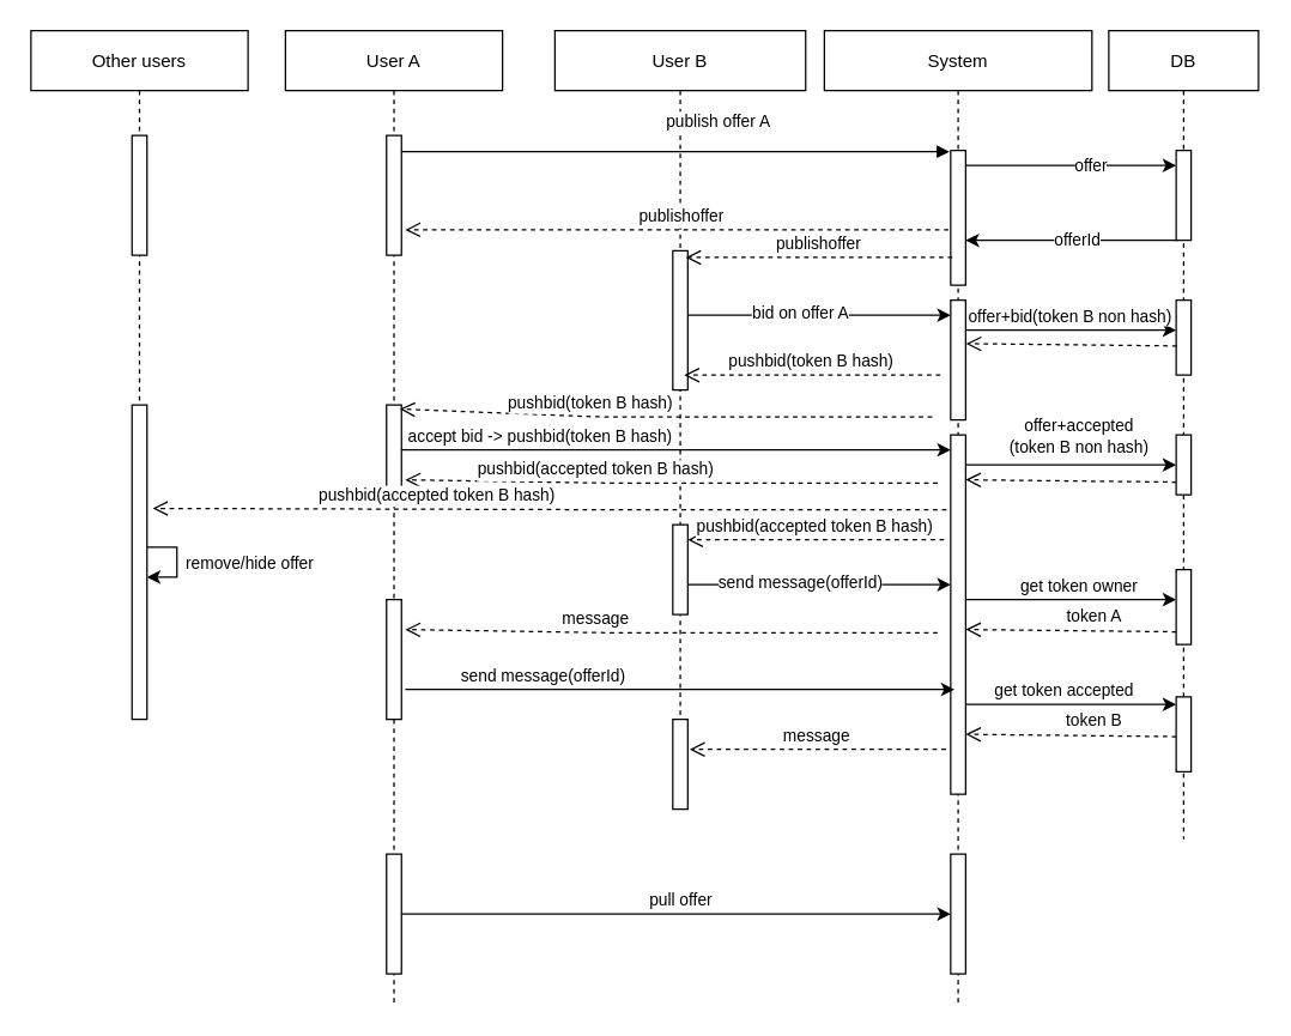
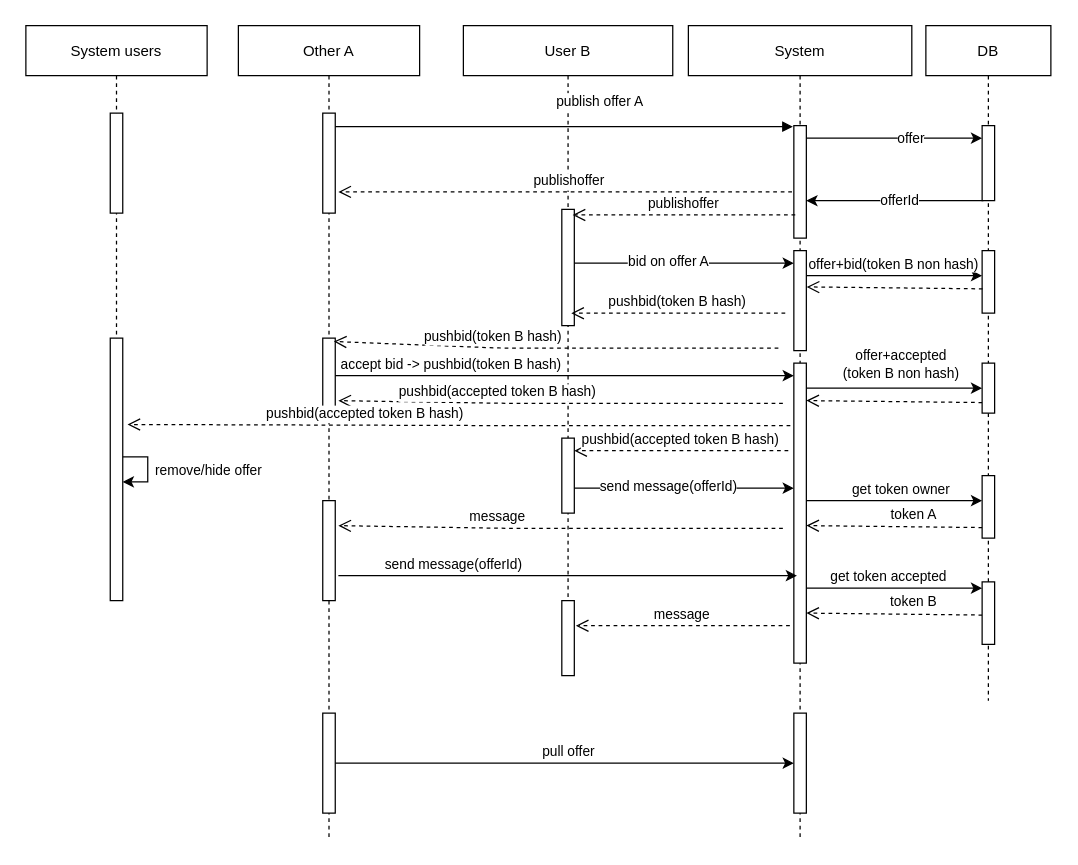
- <mxCell id="57" value="Other users" style="shape=umlLifeline;perimeter=lifelinePerimeter;container=1;collapsible=0;recursiveResize=0;rounded=0;shadow=0;strokeWidth=1;" vertex="1" parent="1"><mxGeometry x="20" y="20" width="145" height="460" as="geometry" /></mxCell>
+ <mxCell id="57" value="System users" style="shape=umlLifeline;perimeter=lifelinePerimeter;container=1;collapsible=0;recursiveResize=0;rounded=0;shadow=0;strokeWidth=1;" vertex="1" parent="1"><mxGeometry x="20" y="20" width="145" height="460" as="geometry" /></mxCell>
- <mxCell id="2" value="User A" style="shape=umlLifeline;perimeter=lifelinePerimeter;container=1;collapsible=0;recursiveResize=0;rounded=0;shadow=0;strokeWidth=1;" parent="1" vertex="1"><mxGeometry x="190" y="20" width="145" height="650" as="geometry" /></mxCell>
+ <mxCell id="2" value="Other A" style="shape=umlLifeline;perimeter=lifelinePerimeter;container=1;collapsible=0;recursiveResize=0;rounded=0;shadow=0;strokeWidth=1;" parent="1" vertex="1"><mxGeometry x="190" y="20" width="145" height="650" as="geometry" /></mxCell>
